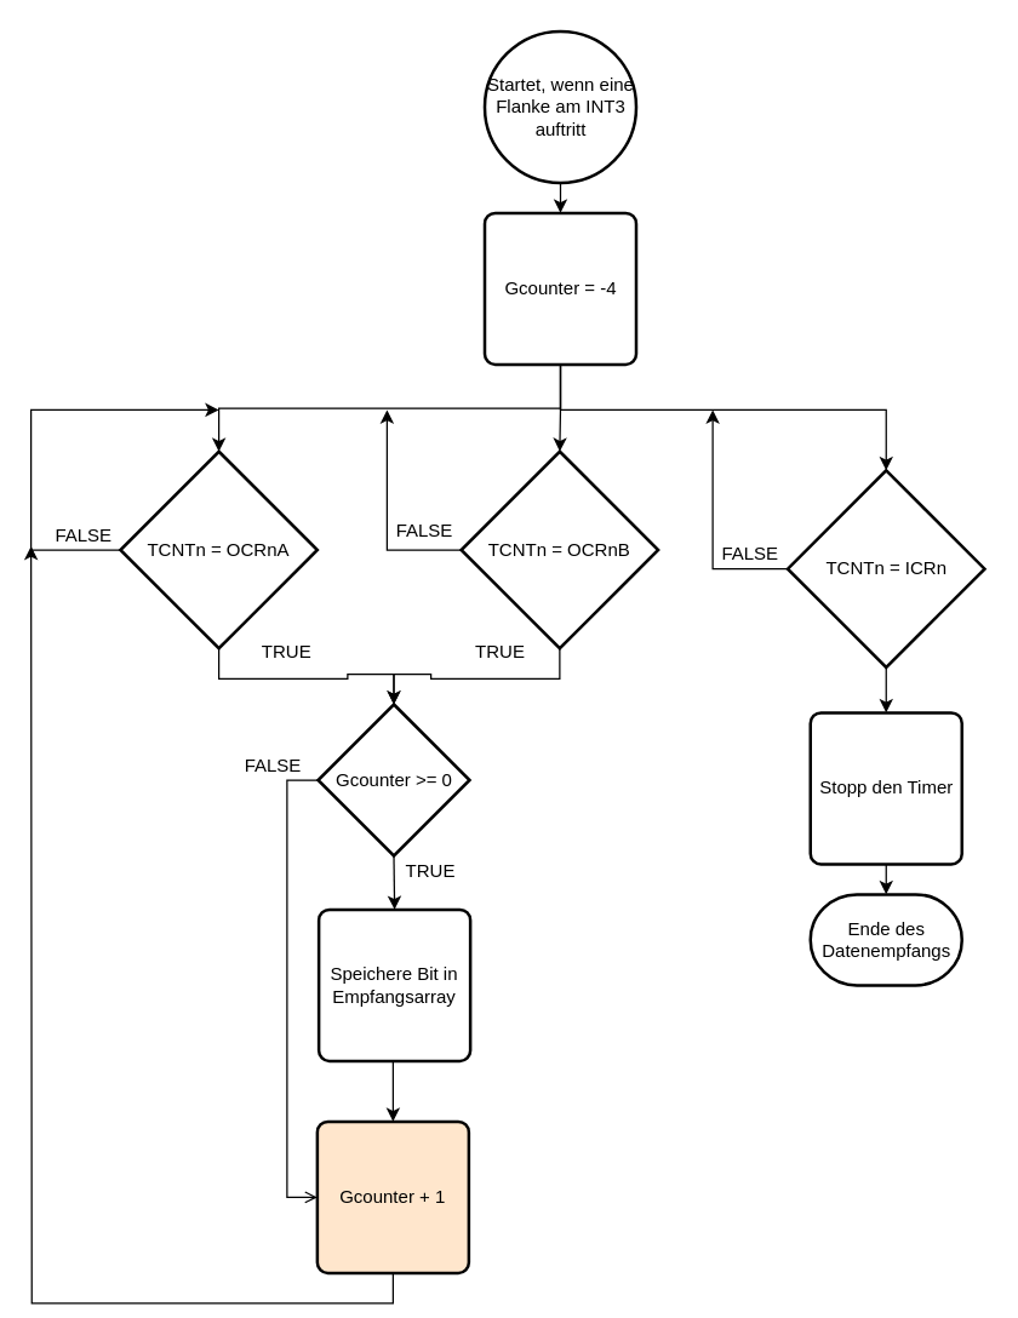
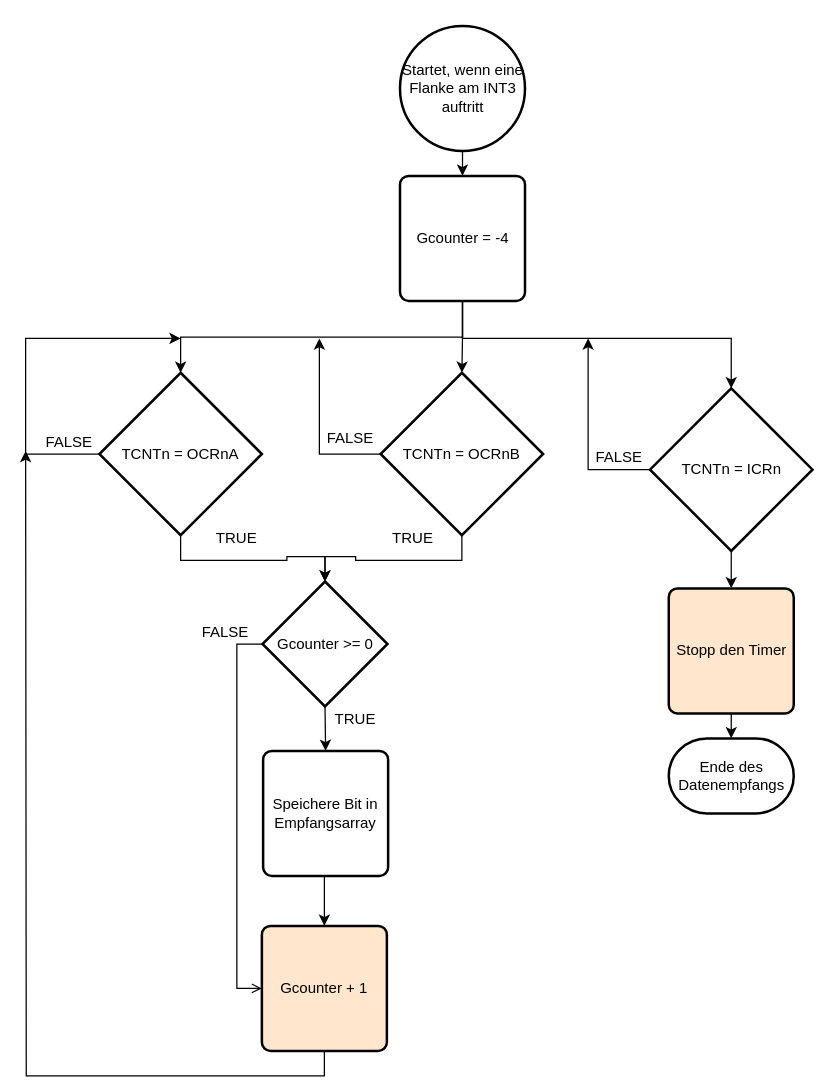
- <mxCell id="33" value="Stopp den Timer" style="rounded=1;whiteSpace=wrap;html=1;absoluteArcSize=1;arcSize=14;strokeWidth=2;" vertex="1" parent="1"><mxGeometry x="534.5" y="470" width="100" height="100" as="geometry" /></mxCell>
+ <mxCell id="33" value="Stopp den Timer" style="rounded=1;whiteSpace=wrap;html=1;absoluteArcSize=1;arcSize=14;strokeWidth=2;fillColor=#ffe6cc;" vertex="1" parent="1"><mxGeometry x="534.5" y="470" width="100" height="100" as="geometry" /></mxCell>
